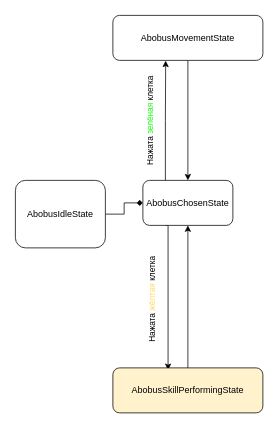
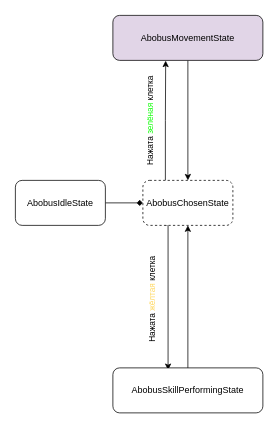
- <mxCell id="8" value="AbobusMovementState" style="rounded=1;whiteSpace=wrap;html=1;" parent="1" vertex="1"><mxGeometry x="150" y="20" width="200" height="60" as="geometry" /></mxCell>
+ <mxCell id="8" value="AbobusMovementState" style="rounded=1;whiteSpace=wrap;html=1;fillColor=#e1d5e7;" parent="1" vertex="1"><mxGeometry x="150" y="20" width="200" height="60" as="geometry" /></mxCell>
- <mxCell id="6" value="AbobusChosenState" style="rounded=1;whiteSpace=wrap;html=1;" parent="1" vertex="1"><mxGeometry x="190" y="240" width="120" height="60" as="geometry" /></mxCell>
+ <mxCell id="6" value="AbobusChosenState" style="rounded=1;whiteSpace=wrap;html=1;dashed=1;" parent="1" vertex="1"><mxGeometry x="190" y="240" width="120" height="60" as="geometry" /></mxCell>
- <mxCell id="3" value="AbobusIdleState" style="rounded=1;whiteSpace=wrap;html=1;" parent="1" vertex="1"><mxGeometry x="20" y="240" width="120" height="90" as="geometry" /></mxCell>
+ <mxCell id="3" value="AbobusIdleState" style="rounded=1;whiteSpace=wrap;html=1;" parent="1" vertex="1"><mxGeometry x="20" y="240" width="120" height="60" as="geometry" /></mxCell>
- <mxCell id="10" value="AbobusSkillPerformingState" style="rounded=1;whiteSpace=wrap;html=1;fillColor=#fff2cc;" parent="1" vertex="1"><mxGeometry x="150" y="490" width="200" height="60" as="geometry" /></mxCell>
+ <mxCell id="10" value="AbobusSkillPerformingState" style="rounded=1;whiteSpace=wrap;html=1;" parent="1" vertex="1"><mxGeometry x="150" y="490" width="200" height="60" as="geometry" /></mxCell>
